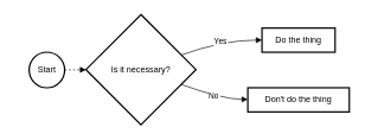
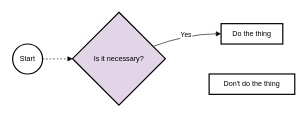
- <mxCell id="2" value="Start" style="ellipse;aspect=fixed;strokeWidth=2;whiteSpace=wrap;" vertex="1" parent="1"><mxGeometry x="40" y="73" width="50" height="50" as="geometry" /></mxCell>
+ <mxCell id="2" value="Start" style="ellipse;aspect=fixed;strokeWidth=2;whiteSpace=wrap;" vertex="1" parent="1"><mxGeometry y="73" width="50" height="50" as="geometry" x="20" /></mxCell>
- <mxCell id="3" value="Is it necessary?" style="rhombus;strokeWidth=2;whiteSpace=wrap;" vertex="1" parent="1"><mxGeometry x="120" width="155" height="155" as="geometry" y="20" /></mxCell>
+ <mxCell id="3" value="Is it necessary?" style="rhombus;strokeWidth=2;whiteSpace=wrap;fillColor=#e1d5e7;" vertex="1" parent="1"><mxGeometry x="120" width="155" height="155" as="geometry" y="20" /></mxCell>
- <mxCell id="8" value="No" style="curved=1;startArrow=none;endArrow=block;exitX=1.003;exitY=0.685;entryX=0.001;entryY=0.484;" edge="1" parent="1" source="3" target="5"><mxGeometry relative="1" as="geometry"><Array as="points"><mxPoint x="312" y="139" /></Array></mxGeometry></mxCell>
